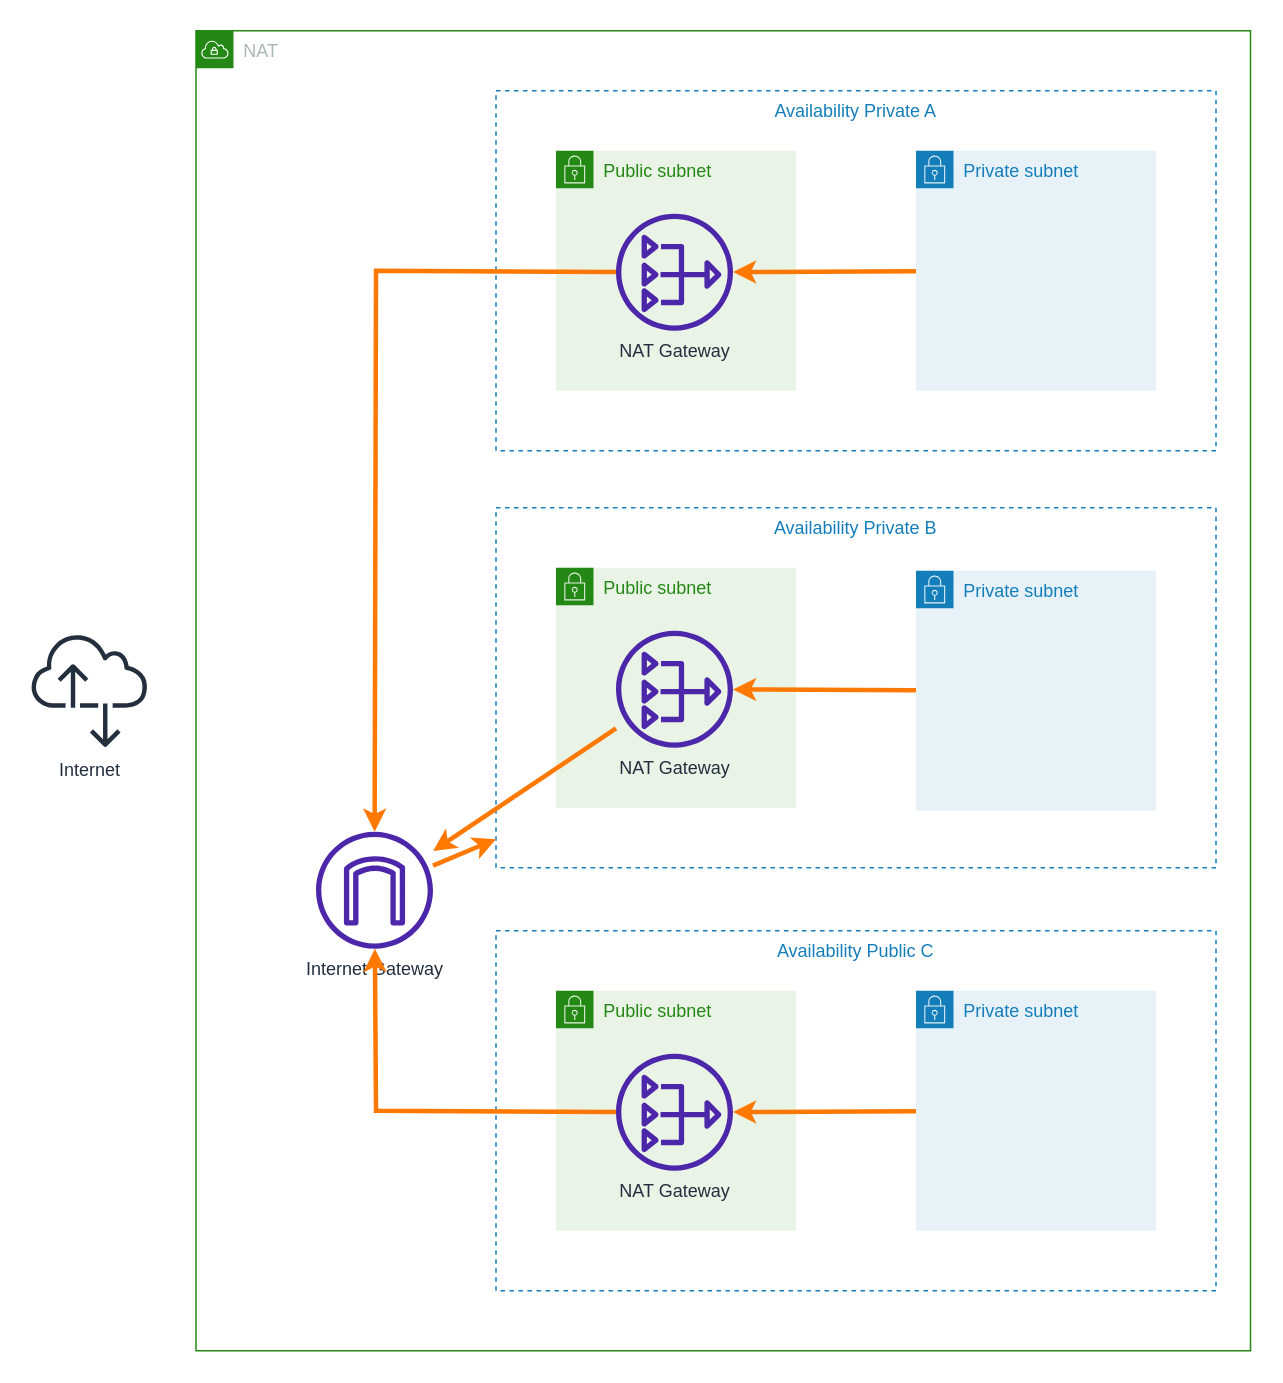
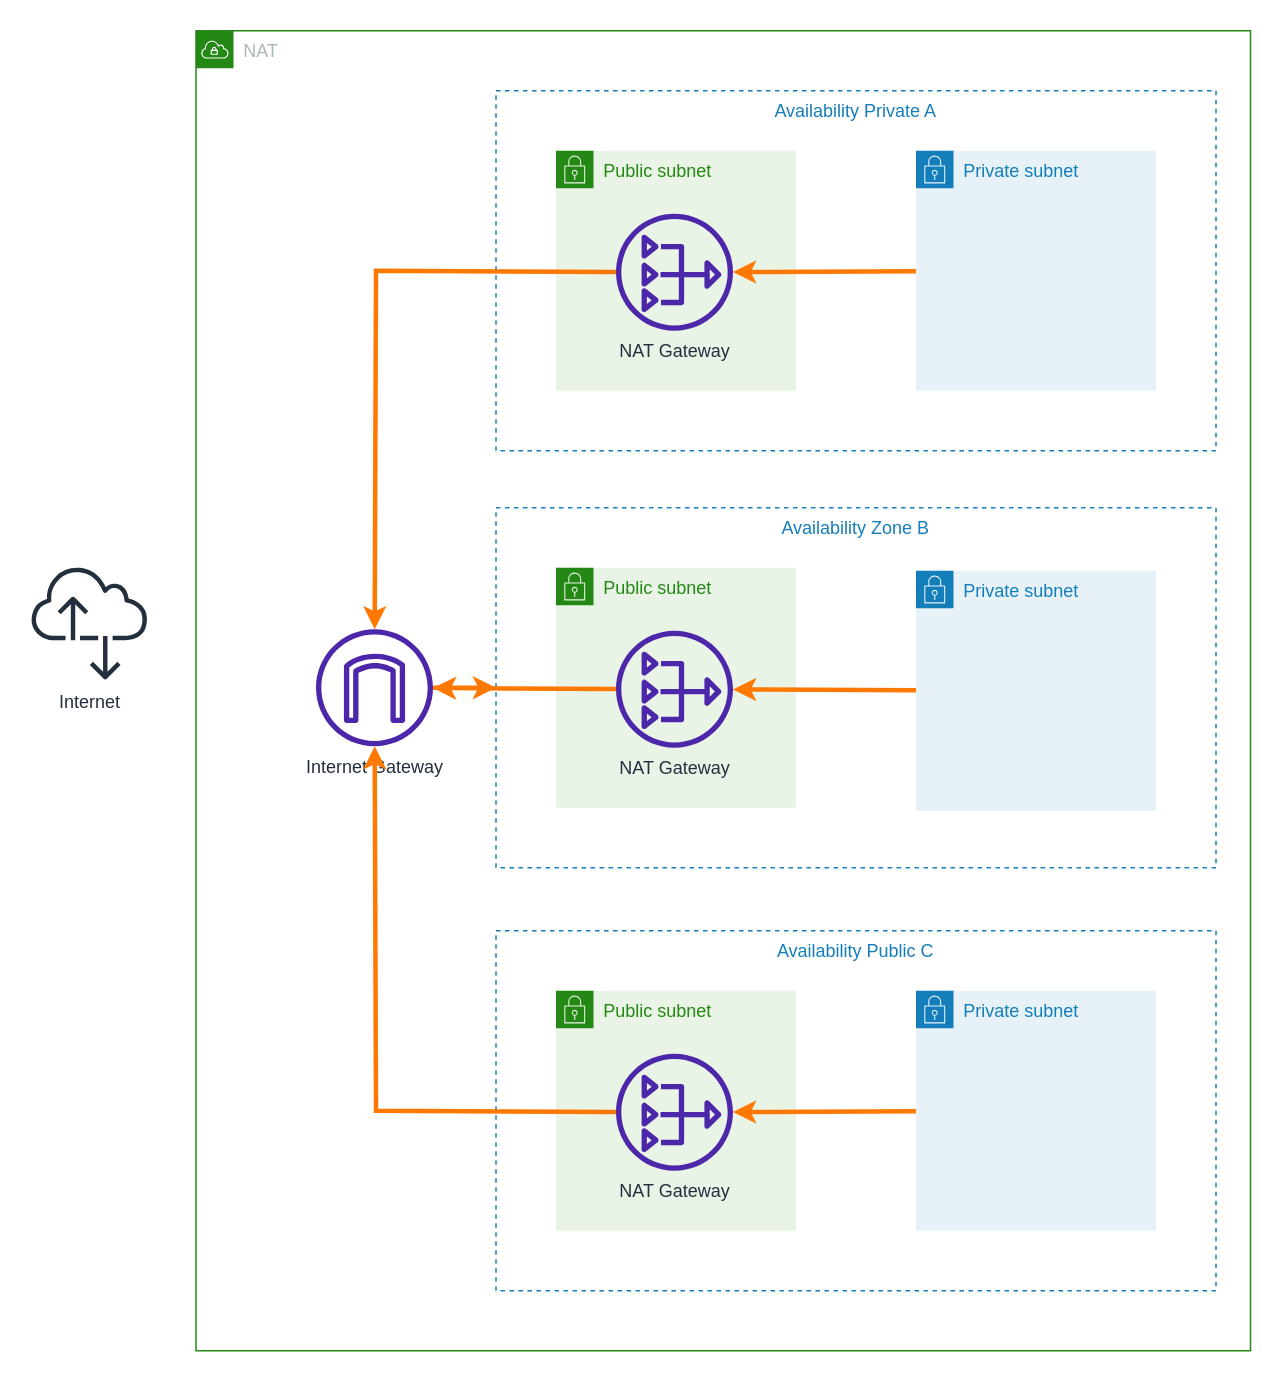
- <mxCell id="3" value="Availability Private B" style="fillColor=none;strokeColor=#147EBA;dashed=1;verticalAlign=top;fontStyle=0;fontColor=#147EBA;" parent="2" vertex="1"><mxGeometry x="200" y="318" width="480" height="240" as="geometry" /></mxCell>
+ <mxCell id="3" value="Availability Zone B" style="fillColor=none;strokeColor=#147EBA;dashed=1;verticalAlign=top;fontStyle=0;fontColor=#147EBA;" parent="2" vertex="1"><mxGeometry x="200" y="318" width="480" height="240" as="geometry" /></mxCell>
- <mxCell id="22" value="&lt;div&gt;Internet&lt;/div&gt;" style="sketch=0;outlineConnect=0;fontColor=#232F3E;gradientColor=none;fillColor=#232F3D;strokeColor=none;dashed=0;verticalLabelPosition=bottom;verticalAlign=top;align=center;html=1;fontSize=12;fontStyle=0;aspect=fixed;pointerEvents=1;shape=mxgraph.aws4.internet_alt2;" parent="1" vertex="1"><mxGeometry x="20" y="421" width="78" height="78" as="geometry" /></mxCell>
+ <mxCell id="22" value="&lt;div&gt;Internet&lt;/div&gt;" style="sketch=0;outlineConnect=0;fontColor=#232F3E;gradientColor=none;fillColor=#232F3D;strokeColor=none;dashed=0;verticalLabelPosition=bottom;verticalAlign=top;align=center;html=1;fontSize=12;fontStyle=0;aspect=fixed;pointerEvents=1;shape=mxgraph.aws4.internet_alt2;" parent="1" vertex="1"><mxGeometry x="20" y="376" width="78" height="78" as="geometry" /></mxCell>
- <mxCell id="5" value="&lt;div&gt;Internet Gateway&lt;/div&gt;&lt;div&gt;&lt;br&gt;&lt;/div&gt;" style="sketch=0;outlineConnect=0;fontColor=#232F3E;gradientColor=none;fillColor=#4D27AA;strokeColor=none;dashed=0;verticalLabelPosition=bottom;verticalAlign=top;align=center;html=1;fontSize=12;fontStyle=0;aspect=fixed;pointerEvents=1;shape=mxgraph.aws4.internet_gateway;" parent="2" vertex="1"><mxGeometry x="80" y="534" width="78" height="78" as="geometry" /></mxCell>
+ <mxCell id="5" value="&lt;div&gt;Internet Gateway&lt;/div&gt;&lt;div&gt;&lt;br&gt;&lt;/div&gt;" style="sketch=0;outlineConnect=0;fontColor=#232F3E;gradientColor=none;fillColor=#4D27AA;strokeColor=none;dashed=0;verticalLabelPosition=bottom;verticalAlign=top;align=center;html=1;fontSize=12;fontStyle=0;aspect=fixed;pointerEvents=1;shape=mxgraph.aws4.internet_gateway;" parent="2" vertex="1"><mxGeometry x="80" y="399" width="78" height="78" as="geometry" /></mxCell>
